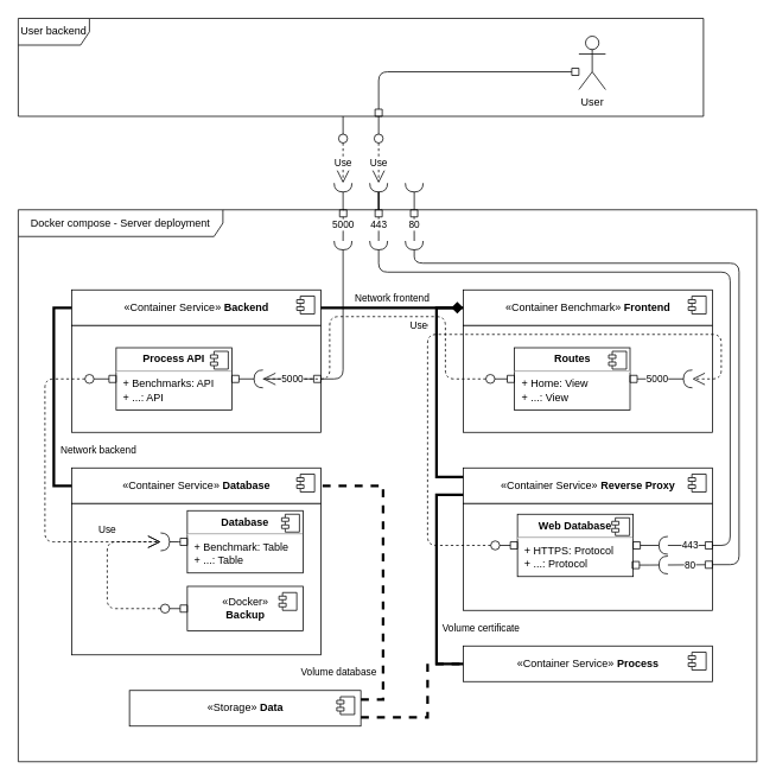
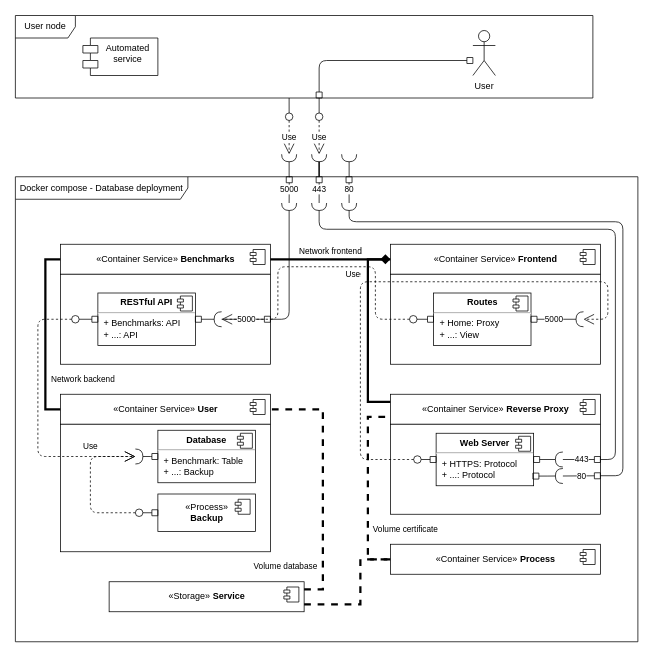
- <mxCell id="2" value="User backend" style="shape=umlFrame;whiteSpace=wrap;html=1;pointerEvents=0;fillColor=none;gradientColor=none;width=80;height=30;" parent="1" vertex="1"><mxGeometry x="20" y="20" width="770" height="110" as="geometry" /></mxCell>
+ <mxCell id="2" value="User node" style="shape=umlFrame;whiteSpace=wrap;html=1;pointerEvents=0;fillColor=none;gradientColor=none;width=80;height=30;" parent="1" vertex="1"><mxGeometry x="20" y="20" width="770" height="110" as="geometry" /></mxCell>
- <mxCell id="71" value="&lt;div&gt;User&lt;/div&gt;" style="shape=umlActor;verticalLabelPosition=bottom;verticalAlign=top;html=1;pointerEvents=0;fillColor=none;gradientColor=none;" parent="1" vertex="1"><mxGeometry x="650" y="40" width="30" height="60" as="geometry" /></mxCell>
+ <mxCell id="71" value="&lt;div&gt;User&lt;/div&gt;" style="shape=umlActor;verticalLabelPosition=bottom;verticalAlign=top;html=1;pointerEvents=0;fillColor=none;gradientColor=none;" parent="1" vertex="1"><mxGeometry x="630" y="40" width="30" height="60" as="geometry" /></mxCell>
+ <mxCell id="72" value="Automated&#10;service&#10;" style="shape=module;align=left;spacingLeft=20;align=center;verticalAlign=top;pointerEvents=0;fillColor=none;gradientColor=none;" parent="1" vertex="1"><mxGeometry x="110" y="50" width="100" height="50" as="geometry" /></mxCell>
- <mxCell id="3" value="Docker compose - Server deployment" style="shape=umlFrame;whiteSpace=wrap;html=1;pointerEvents=0;fillColor=none;gradientColor=none;width=230;height=30;" parent="1" vertex="1"><mxGeometry x="20" y="235" width="830" height="620" as="geometry" /></mxCell>
+ <mxCell id="3" value="Docker compose - Database deployment" style="shape=umlFrame;whiteSpace=wrap;html=1;pointerEvents=0;fillColor=none;gradientColor=none;width=230;height=30;" parent="1" vertex="1"><mxGeometry x="20" y="235" width="830" height="620" as="geometry" /></mxCell>
- <mxCell id="4" value="«Container Service»&lt;b&gt; Backend&lt;/b&gt;" style="html=1;dropTarget=0;" parent="1" vertex="1"><mxGeometry x="80" y="325" width="280" height="40" as="geometry" /></mxCell>
+ <mxCell id="4" value="«Container Service»&lt;b&gt; Benchmarks&lt;/b&gt;" style="html=1;dropTarget=0;" parent="1" vertex="1"><mxGeometry x="80" y="325" width="280" height="40" as="geometry" /></mxCell>
- <mxCell id="7" value="«Container Benchmark» &lt;b&gt;Frontend&lt;/b&gt;" style="html=1;dropTarget=0;" parent="1" vertex="1"><mxGeometry x="520" y="325" width="280" height="40" as="geometry" /></mxCell>
+ <mxCell id="7" value="«Container Service» &lt;b&gt;Frontend&lt;/b&gt;" style="html=1;dropTarget=0;" parent="1" vertex="1"><mxGeometry x="520" y="325" width="280" height="40" as="geometry" /></mxCell>
- <mxCell id="15" value="&lt;p style=&quot;margin: 0px ; margin-top: 6px ; text-align: center&quot;&gt;&lt;b&gt;Process API&lt;br&gt;&lt;/b&gt;&lt;/p&gt;&lt;hr&gt;&lt;p style=&quot;margin: 0px ; margin-left: 8px&quot;&gt;+ Benchmarks: API&lt;br&gt;+ ...: API&lt;br&gt;&lt;/p&gt;" style="align=left;overflow=fill;html=1;dropTarget=0;" parent="1" vertex="1"><mxGeometry x="130" y="390" width="130" height="70" as="geometry" /></mxCell>
+ <mxCell id="15" value="&lt;p style=&quot;margin: 0px ; margin-top: 6px ; text-align: center&quot;&gt;&lt;b&gt;RESTful API&lt;br&gt;&lt;/b&gt;&lt;/p&gt;&lt;hr&gt;&lt;p style=&quot;margin: 0px ; margin-left: 8px&quot;&gt;+ Benchmarks: API&lt;br&gt;+ ...: API&lt;br&gt;&lt;/p&gt;" style="align=left;overflow=fill;html=1;dropTarget=0;" parent="1" vertex="1"><mxGeometry x="130" y="390" width="130" height="70" as="geometry" /></mxCell>
- <mxCell id="30" value="&lt;p style=&quot;margin: 0px ; margin-top: 6px ; text-align: center&quot;&gt;&lt;b&gt;Routes&lt;br&gt;&lt;/b&gt;&lt;/p&gt;&lt;hr&gt;&lt;p style=&quot;margin: 0px ; margin-left: 8px&quot;&gt;+ Home: View&lt;br&gt;+ ...: View&lt;br&gt;&lt;/p&gt;" style="align=left;overflow=fill;html=1;dropTarget=0;" parent="1" vertex="1"><mxGeometry x="577.5" y="390" width="130" height="70" as="geometry" /></mxCell>
+ <mxCell id="30" value="&lt;p style=&quot;margin: 0px ; margin-top: 6px ; text-align: center&quot;&gt;&lt;b&gt;Routes&lt;br&gt;&lt;/b&gt;&lt;/p&gt;&lt;hr&gt;&lt;p style=&quot;margin: 0px ; margin-left: 8px&quot;&gt;+ Home: Proxy&lt;br&gt;+ ...: View&lt;br&gt;&lt;/p&gt;" style="align=left;overflow=fill;html=1;dropTarget=0;" parent="1" vertex="1"><mxGeometry x="577.5" y="390" width="130" height="70" as="geometry" /></mxCell>
- <mxCell id="11" value="«Container Service»&lt;b&gt; Database&lt;/b&gt;" style="html=1;dropTarget=0;" parent="1" vertex="1"><mxGeometry x="80" y="525" width="280" height="40" as="geometry" /></mxCell>
+ <mxCell id="11" value="«Container Service»&lt;b&gt; User&lt;/b&gt;" style="html=1;dropTarget=0;" parent="1" vertex="1"><mxGeometry x="80" y="525" width="280" height="40" as="geometry" /></mxCell>
- <mxCell id="22" value="&lt;p style=&quot;margin: 0px ; margin-top: 6px ; text-align: center&quot;&gt;&lt;b&gt;Database&lt;br&gt;&lt;/b&gt;&lt;/p&gt;&lt;hr&gt;&lt;p style=&quot;margin: 0px ; margin-left: 8px&quot;&gt;+ Benchmark: Table&lt;br&gt;+ ...: Table&lt;br&gt;&lt;/p&gt;" style="align=left;overflow=fill;html=1;dropTarget=0;" parent="1" vertex="1"><mxGeometry x="210" y="573" width="130" height="70" as="geometry" /></mxCell>
+ <mxCell id="22" value="&lt;p style=&quot;margin: 0px ; margin-top: 6px ; text-align: center&quot;&gt;&lt;b&gt;Database&lt;br&gt;&lt;/b&gt;&lt;/p&gt;&lt;hr&gt;&lt;p style=&quot;margin: 0px ; margin-left: 8px&quot;&gt;+ Benchmark: Table&lt;br&gt;+ ...: Backup&lt;br&gt;&lt;/p&gt;" style="align=left;overflow=fill;html=1;dropTarget=0;" parent="1" vertex="1"><mxGeometry x="210" y="573" width="130" height="70" as="geometry" /></mxCell>
- <mxCell id="33" value="&lt;p style=&quot;margin: 0px ; margin-top: 6px ; text-align: center&quot;&gt;&lt;b&gt;Web Database&lt;br&gt;&lt;/b&gt;&lt;/p&gt;&lt;hr&gt;&lt;p style=&quot;margin: 0px ; margin-left: 8px&quot;&gt;+ HTTPS: Protocol&lt;br&gt;+ ...: Protocol&lt;br&gt;&lt;/p&gt;" style="align=left;overflow=fill;html=1;dropTarget=0;" parent="1" vertex="1"><mxGeometry x="581" y="577" width="130" height="70" as="geometry" /></mxCell>
+ <mxCell id="33" value="&lt;p style=&quot;margin: 0px ; margin-top: 6px ; text-align: center&quot;&gt;&lt;b&gt;Web Server&lt;br&gt;&lt;/b&gt;&lt;/p&gt;&lt;hr&gt;&lt;p style=&quot;margin: 0px ; margin-left: 8px&quot;&gt;+ HTTPS: Protocol&lt;br&gt;+ ...: Protocol&lt;br&gt;&lt;/p&gt;" style="align=left;overflow=fill;html=1;dropTarget=0;" parent="1" vertex="1"><mxGeometry x="581" y="577" width="130" height="70" as="geometry" /></mxCell>
- <mxCell id="43" value="Volume certificate" style="endArrow=none;html=1;entryX=0;entryY=0.75;entryDx=0;entryDy=0;exitX=0;exitY=0.5;exitDx=0;exitDy=0;edgeStyle=orthogonalEdgeStyle;rounded=0;strokeWidth=3;dashed=0;" parent="1" source="13" target="9" edge="1"><mxGeometry x="-1" y="-45" width="50" height="50" relative="1" as="geometry"><mxPoint x="510" y="749.98" as="sourcePoint" /><mxPoint x="510" y="549.98" as="targetPoint" /><Array as="points"><mxPoint x="490" y="745" /><mxPoint x="490" y="555" /></Array><mxPoint x="20" y="5" as="offset" /></mxGeometry></mxCell>
+ <mxCell id="43" value="Volume certificate" style="endArrow=none;html=1;entryX=0;entryY=0.75;entryDx=0;entryDy=0;exitX=0;exitY=0.5;exitDx=0;exitDy=0;edgeStyle=orthogonalEdgeStyle;rounded=0;strokeWidth=3;dashed=1;" parent="1" source="13" target="9" edge="1"><mxGeometry x="-1" y="-45" width="50" height="50" relative="1" as="geometry"><mxPoint x="510" y="749.98" as="sourcePoint" /><mxPoint x="510" y="549.98" as="targetPoint" /><Array as="points"><mxPoint x="490" y="745" /><mxPoint x="490" y="555" /></Array><mxPoint x="20" y="5" as="offset" /></mxGeometry></mxCell>
- <mxCell id="20" value="«Docker»&lt;br&gt;&lt;div&gt;&lt;b&gt;Backup&lt;/b&gt;&lt;/div&gt;" style="html=1;dropTarget=0;" parent="1" vertex="1"><mxGeometry x="210" y="658" width="130" height="50" as="geometry" /></mxCell>
+ <mxCell id="20" value="«Process»&lt;br&gt;&lt;div&gt;&lt;b&gt;Backup&lt;/b&gt;&lt;/div&gt;" style="html=1;dropTarget=0;" parent="1" vertex="1"><mxGeometry x="210" y="658" width="130" height="50" as="geometry" /></mxCell>
- <mxCell id="48" value="«Storage»&lt;b&gt; Data&lt;/b&gt;" style="html=1;dropTarget=0;" parent="1" vertex="1"><mxGeometry x="145" y="775" width="260" height="40" as="geometry" /></mxCell>
+ <mxCell id="48" value="«Storage»&lt;b&gt; Service&lt;/b&gt;" style="html=1;dropTarget=0;" parent="1" vertex="1"><mxGeometry x="145" y="775" width="260" height="40" as="geometry" /></mxCell>
